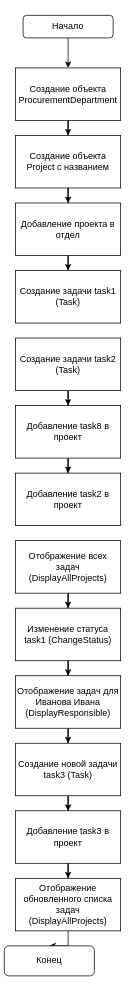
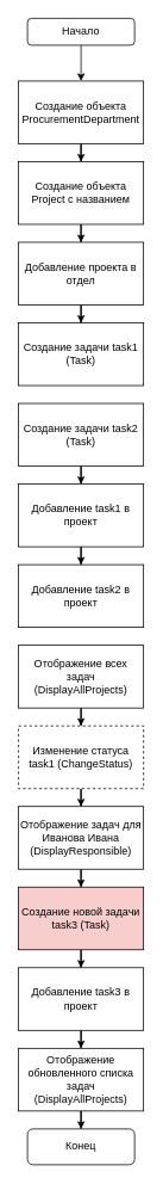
- <mxCell id="14" value="Добавление task8 в проект" style="rounded=0;whiteSpace=wrap;html=1;" vertex="1" parent="1"><mxGeometry x="20" y="540" width="140" height="70" as="geometry" /></mxCell>
+ <mxCell id="14" value="Добавление task1 в проект" style="rounded=0;whiteSpace=wrap;html=1;" vertex="1" parent="1"><mxGeometry x="20" y="540" width="140" height="70" as="geometry" /></mxCell>
- <mxCell id="19" value="Изменение статуса task1 (ChangeStatus)" style="rounded=0;whiteSpace=wrap;html=1;" vertex="1" parent="1"><mxGeometry x="20" y="810" width="140" height="70" as="geometry" /></mxCell>
+ <mxCell id="19" value="Изменение статуса task1 (ChangeStatus)" style="rounded=0;whiteSpace=wrap;html=1;dashed=1;" vertex="1" parent="1"><mxGeometry x="20" y="810" width="140" height="70" as="geometry" /></mxCell>
- <mxCell id="23" value="Создание новой задачи task3 (Task)" style="rounded=0;whiteSpace=wrap;html=1;" vertex="1" parent="1"><mxGeometry x="20" y="990" width="140" height="70" as="geometry" /></mxCell>
+ <mxCell id="23" value="Создание новой задачи task3 (Task)" style="rounded=0;whiteSpace=wrap;html=1;fillColor=#f8cecc;" vertex="1" parent="1"><mxGeometry x="20" y="990" width="140" height="70" as="geometry" /></mxCell>
- <mxCell id="28" value="Конец" style="rounded=1;whiteSpace=wrap;html=1;fontSize=12;glass=0;strokeWidth=1;shadow=0;" vertex="1" parent="1"><mxGeometry x="5" y="1260" width="120" height="40" as="geometry" /></mxCell>
+ <mxCell id="28" value="Конец" style="rounded=1;whiteSpace=wrap;html=1;fontSize=12;glass=0;strokeWidth=1;shadow=0;" vertex="1" parent="1"><mxGeometry x="30" y="1260" width="120" height="40" as="geometry" /></mxCell>
